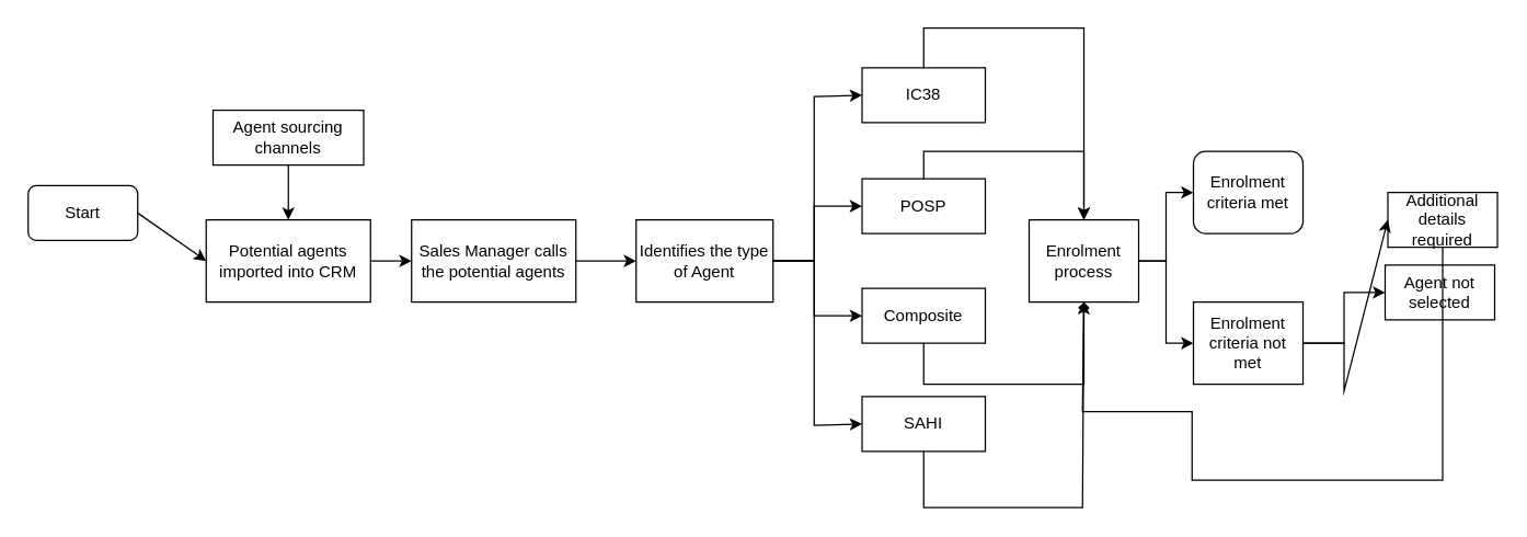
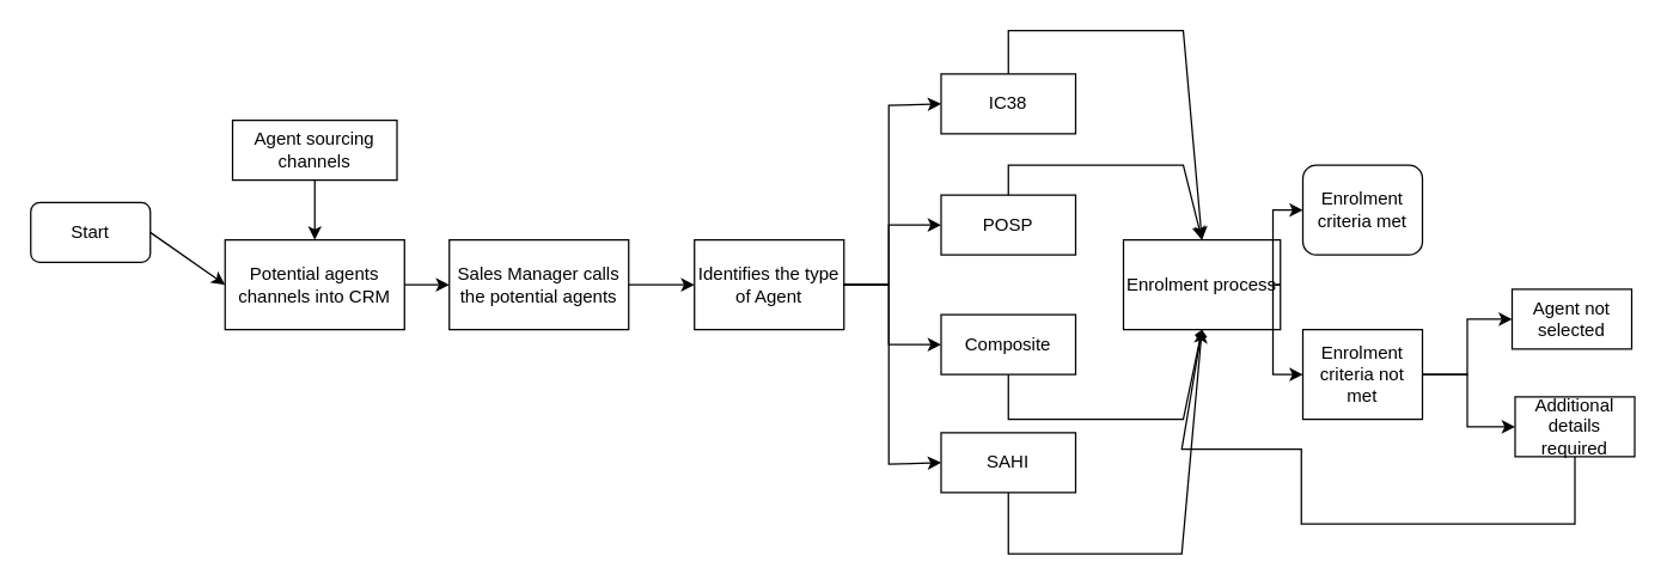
- <mxCell id="23" value="Additional details required" style="rounded=0;whiteSpace=wrap;html=1;" vertex="1" parent="1"><mxGeometry x="1013" y="140" width="80" height="40" as="geometry" /></mxCell>
+ <mxCell id="23" value="Additional details required" style="rounded=0;whiteSpace=wrap;html=1;" vertex="1" parent="1"><mxGeometry x="1013" y="265" width="80" height="40" as="geometry" /></mxCell>
- <mxCell id="2" value="Potential agents imported into CRM" style="rounded=0;whiteSpace=wrap;html=1;" vertex="1" parent="1"><mxGeometry x="150" y="160" width="120" height="60" as="geometry" /></mxCell>
+ <mxCell id="2" value="Potential agents channels into CRM" style="rounded=0;whiteSpace=wrap;html=1;" vertex="1" parent="1"><mxGeometry x="150" y="160" width="120" height="60" as="geometry" /></mxCell>
- <mxCell id="19" value="Enrolment process" style="rounded=0;whiteSpace=wrap;html=1;" vertex="1" parent="1"><mxGeometry x="751" y="160" width="80" height="60" as="geometry" /></mxCell>
+ <mxCell id="19" value="Enrolment process" style="rounded=0;whiteSpace=wrap;html=1;" vertex="1" parent="1"><mxGeometry x="751" y="160" width="105" height="60" as="geometry" /></mxCell>
